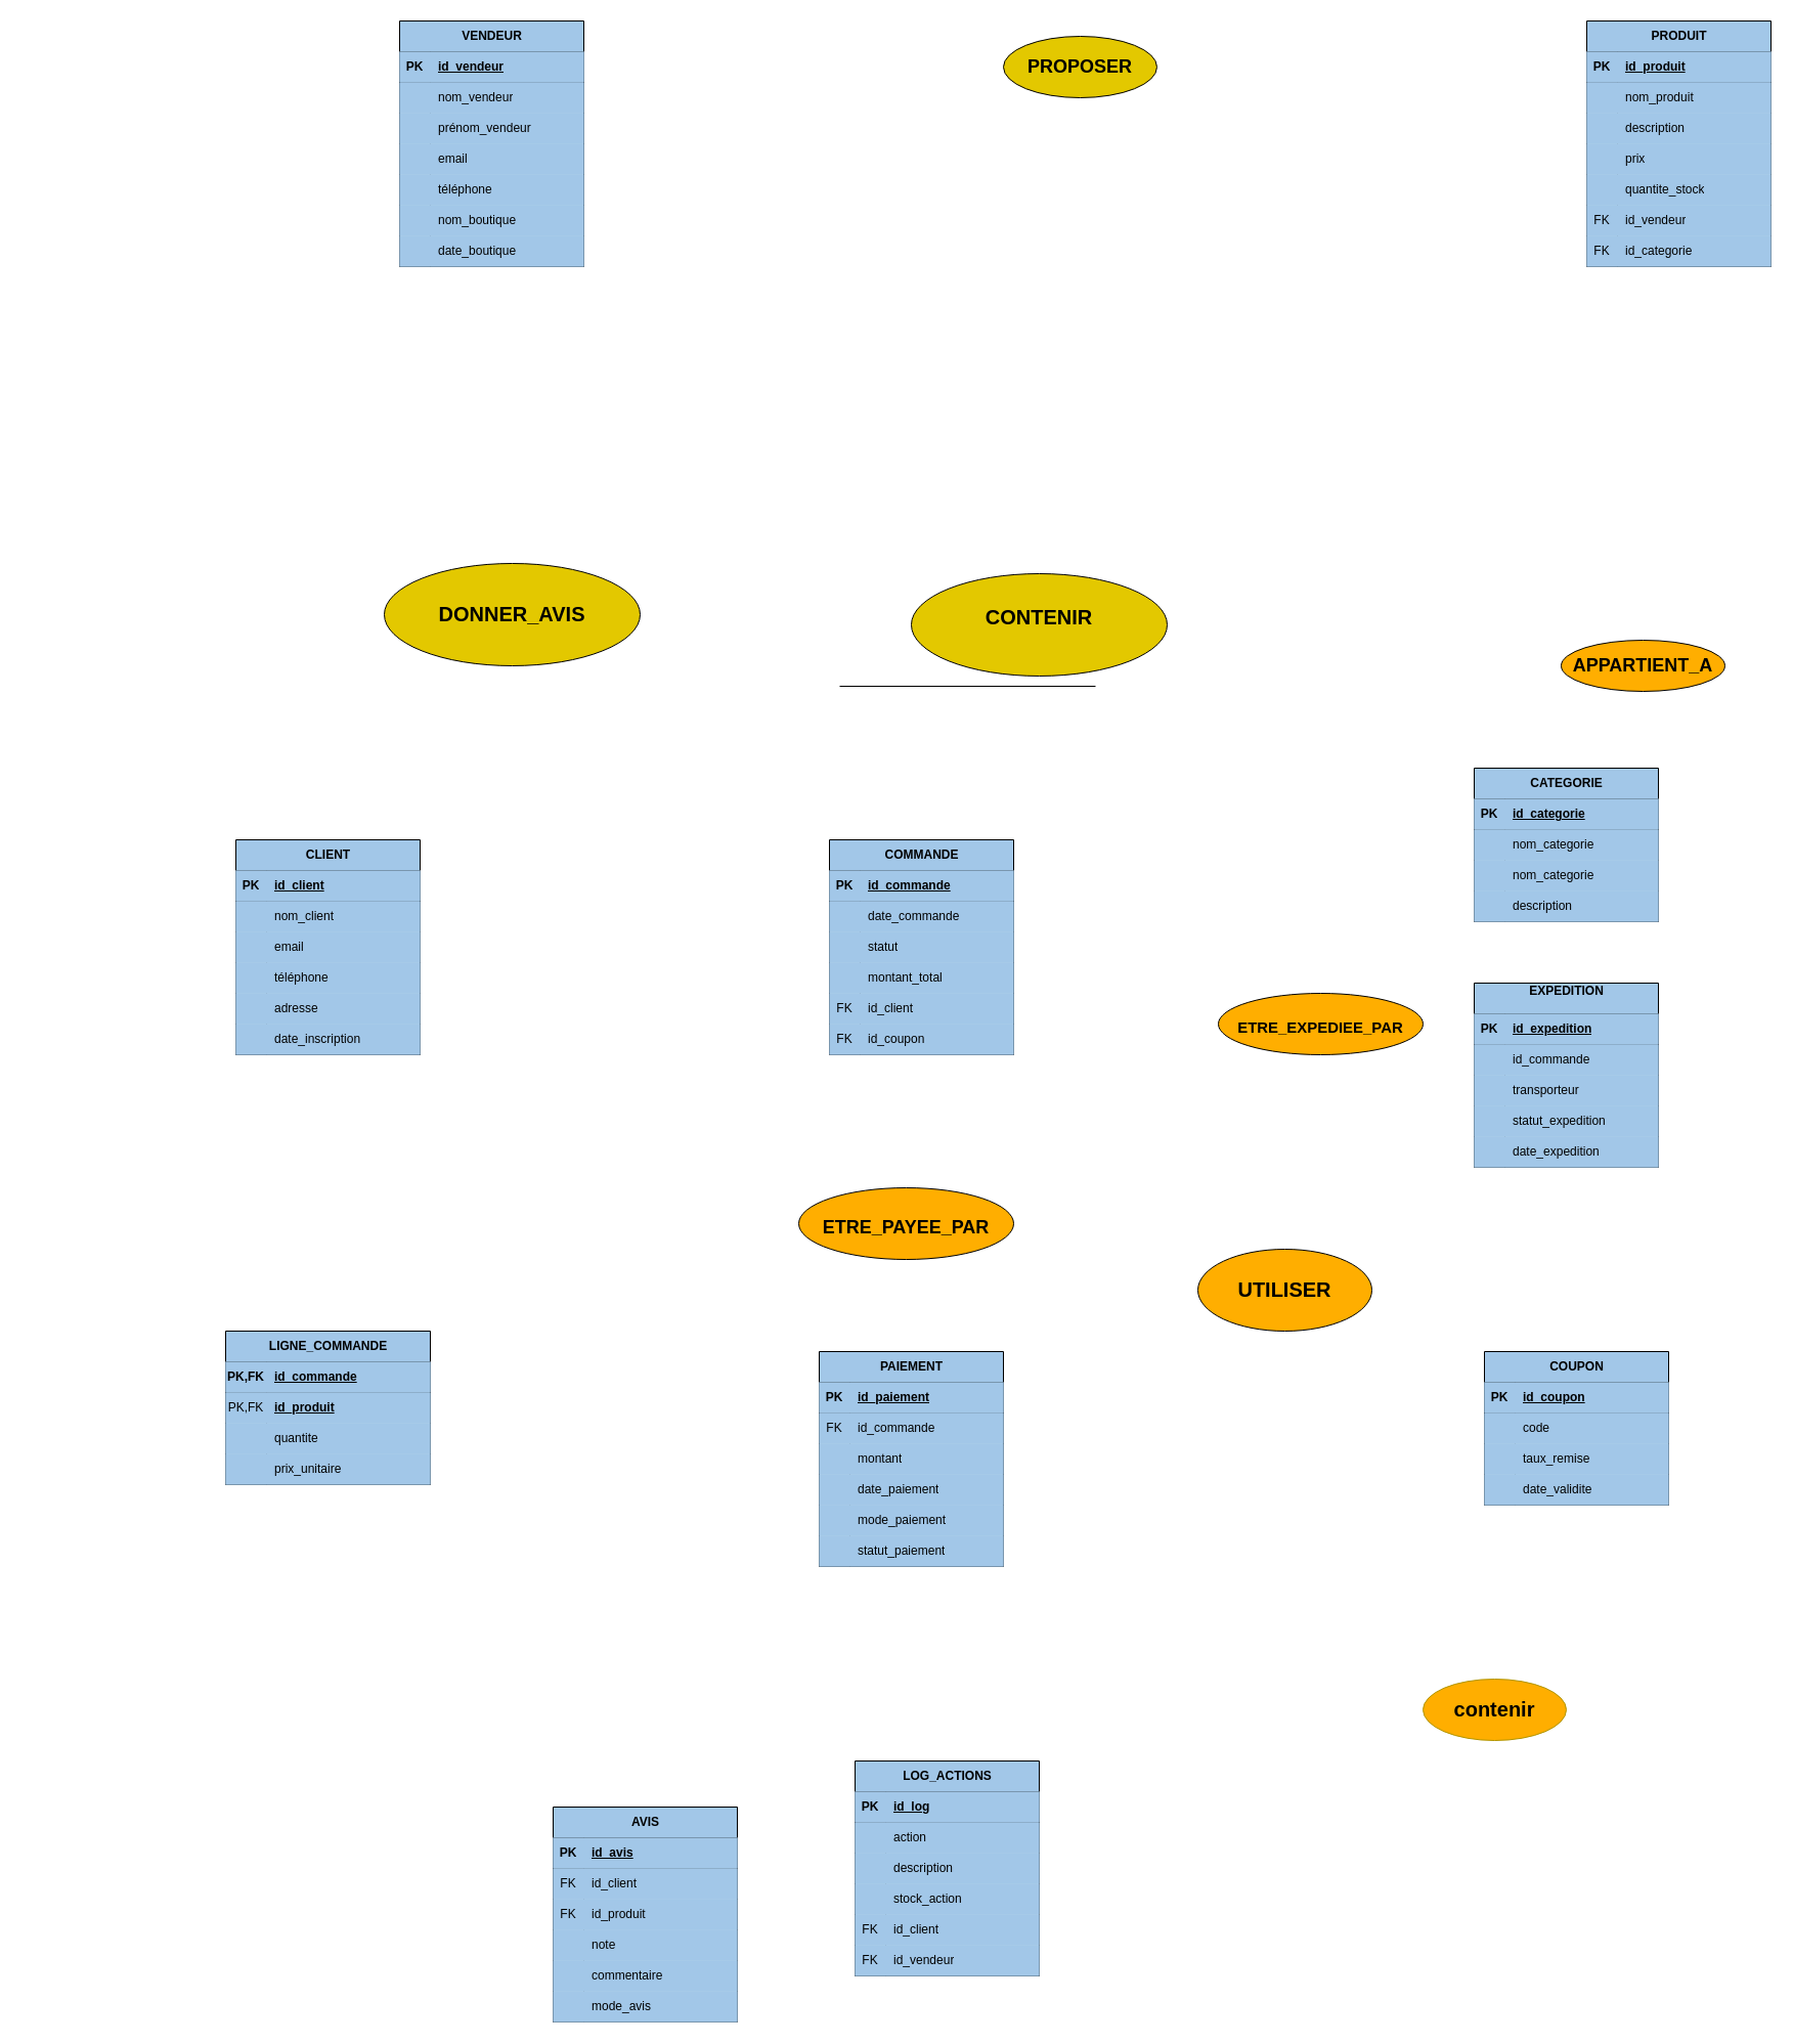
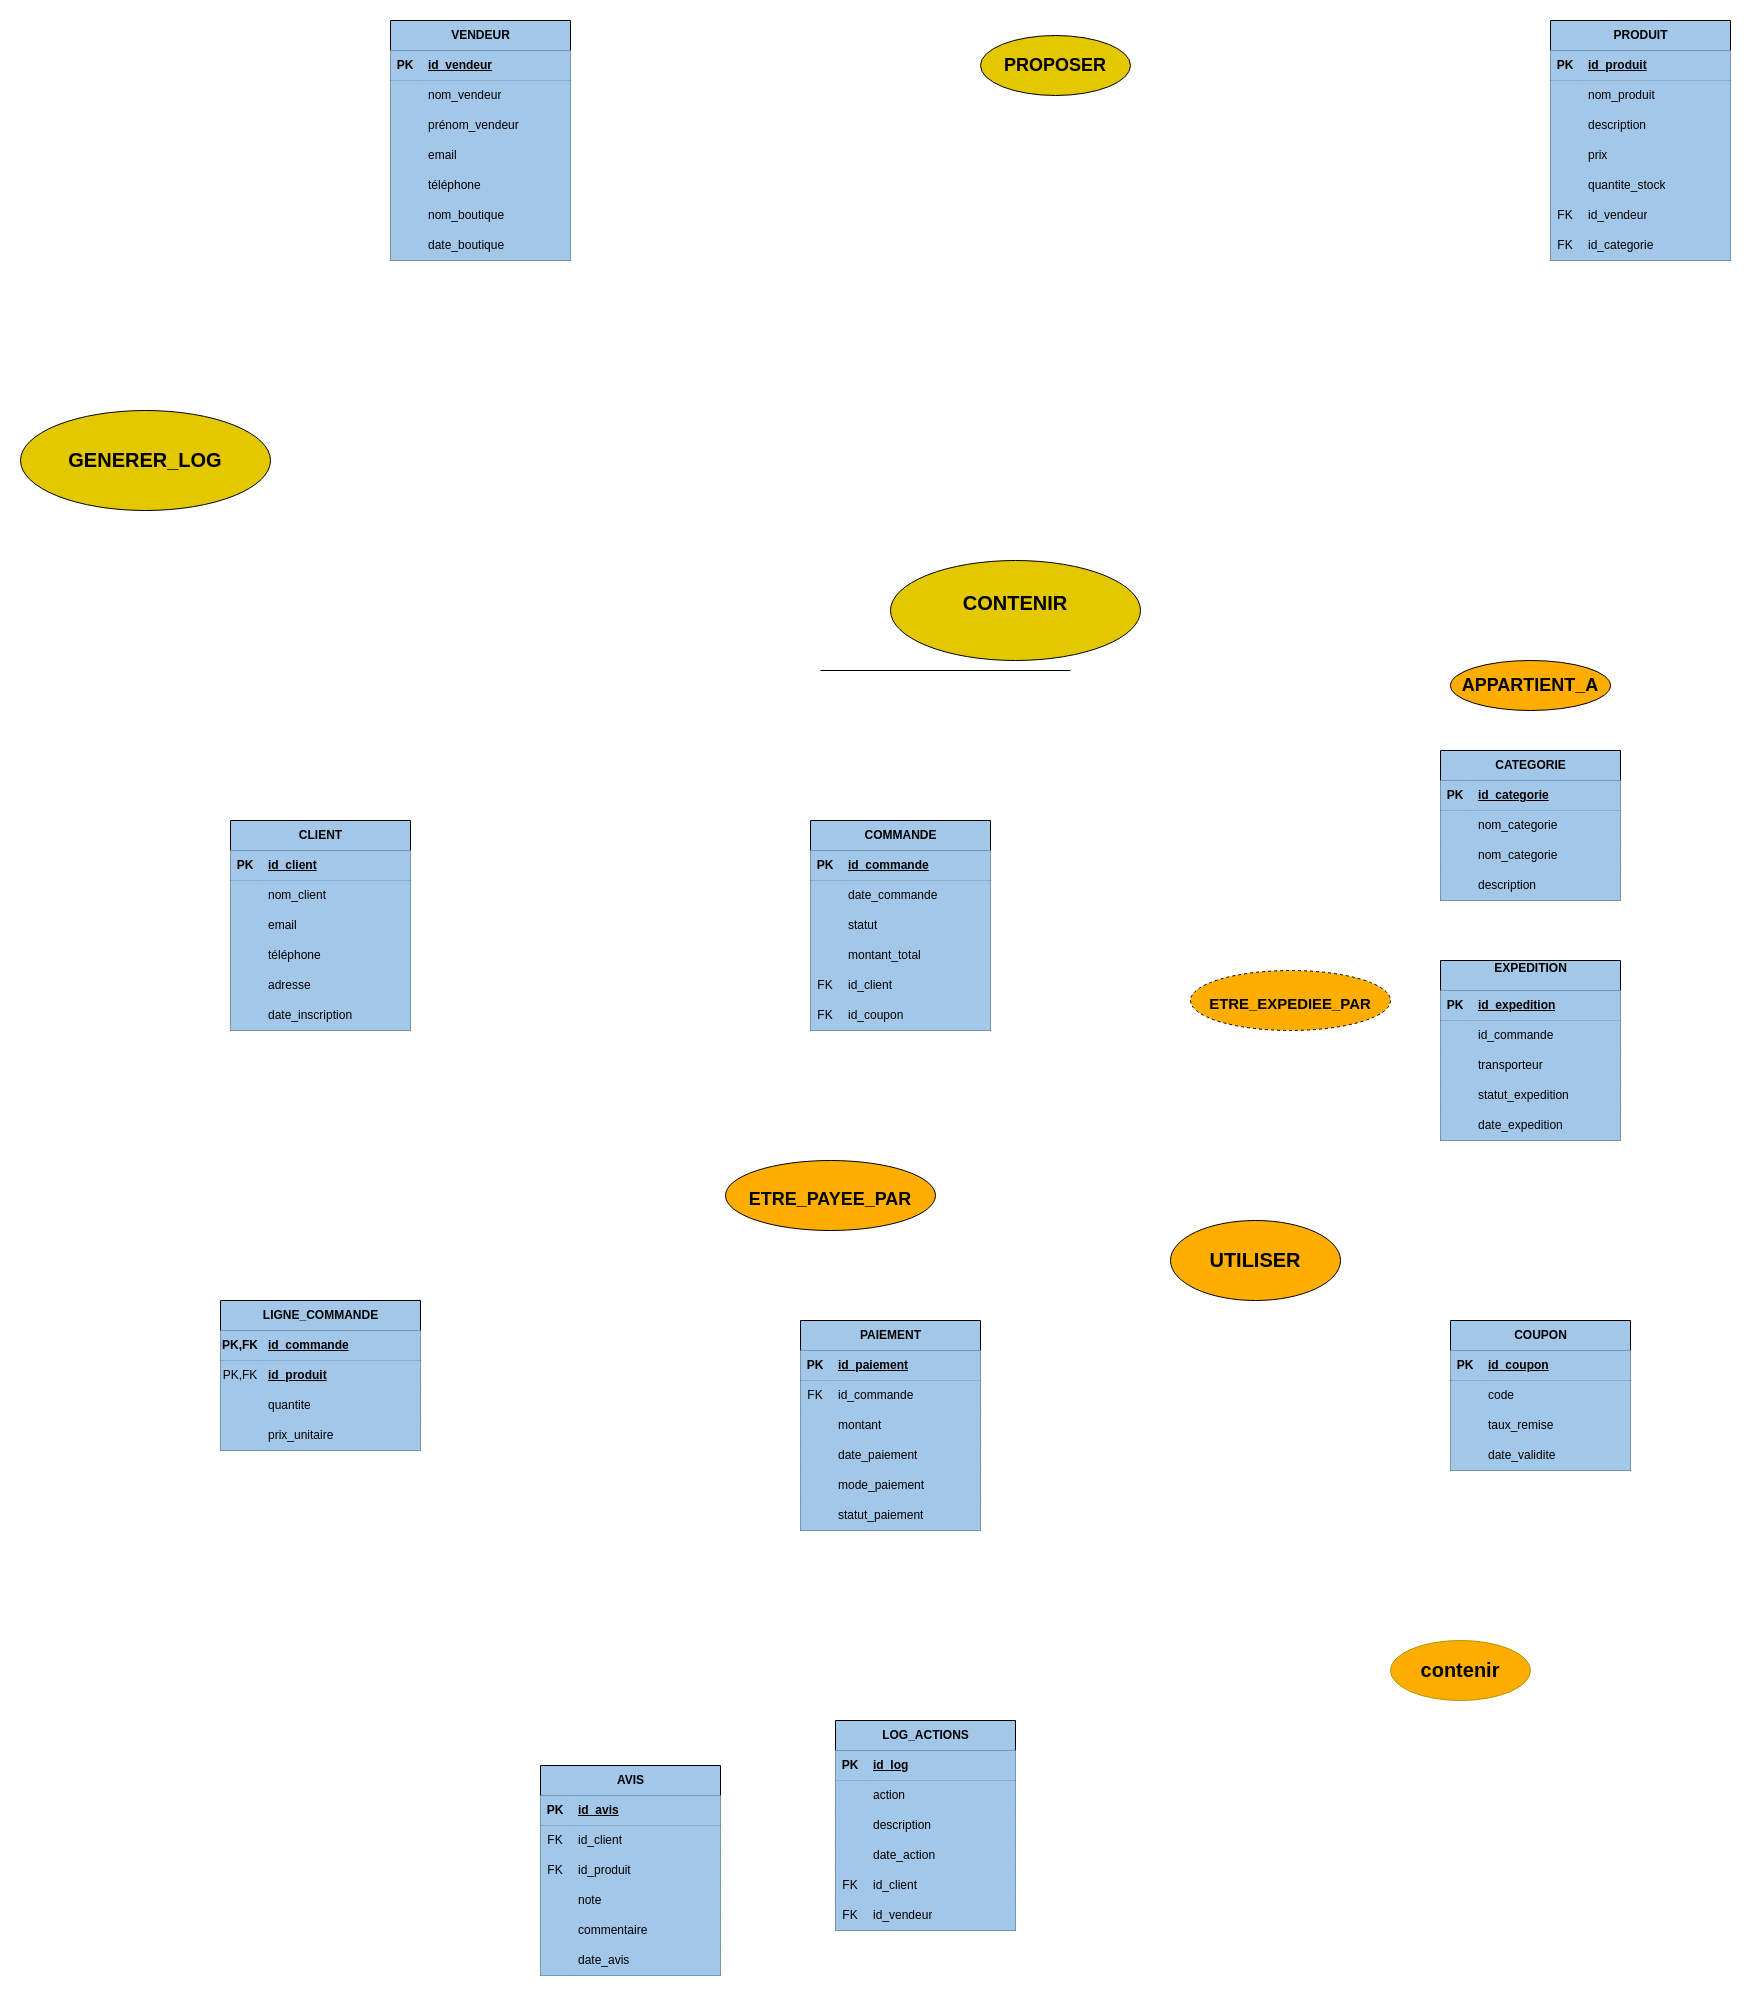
+ <mxCell id="205" value="&lt;h2&gt;&lt;font style=&quot;color: rgb(0, 0, 0); font-size: 20px;&quot;&gt;GENERER_LOG&lt;/font&gt;&lt;/h2&gt;" style="ellipse;whiteSpace=wrap;html=1;align=center;fillColor=light-dark(#E3C800,#FFAE00);fontColor=#000000;strokeColor=#000000;" parent="1" vertex="1"><mxGeometry x="20" y="410" width="250" height="100" as="geometry" /></mxCell>
- <mxCell id="204" value="&lt;h2&gt;&lt;font style=&quot;font-size: 20px;&quot;&gt;DONNER_AVIS&lt;/font&gt;&lt;/h2&gt;" style="ellipse;whiteSpace=wrap;html=1;align=center;fillColor=light-dark(#E3C800,#FFAE00);fontColor=#000000;strokeColor=#000000;" parent="1" vertex="1"><mxGeometry x="375" y="550" width="250" height="100" as="geometry" /></mxCell>
- <mxCell id="197" value="&lt;h2&gt;APPARTIENT_A&lt;/h2&gt;" style="ellipse;whiteSpace=wrap;html=1;align=center;fillColor=#FFAE00;fontColor=#000000;strokeColor=#000000;" parent="1" vertex="1"><mxGeometry x="1525" y="625" width="160" height="50" as="geometry" /></mxCell>
+ <mxCell id="197" value="&lt;h2&gt;APPARTIENT_A&lt;/h2&gt;" style="ellipse;whiteSpace=wrap;html=1;align=center;fillColor=#FFAE00;fontColor=#000000;strokeColor=#000000;" parent="1" vertex="1"><mxGeometry x="1450" y="660" width="160" height="50" as="geometry" /></mxCell>
- <mxCell id="202" value="&lt;h2&gt;&lt;table&gt;&lt;tbody&gt;&lt;tr&gt;&lt;td data-start=&quot;3071&quot; data-end=&quot;3075&quot; data-col-size=&quot;sm&quot;&gt;&lt;/td&gt;&lt;/tr&gt;&lt;/tbody&gt;&lt;/table&gt;&lt;table&gt;&lt;tbody&gt;&lt;tr&gt;&lt;td data-col-size=&quot;sm&quot; data-start=&quot;3075&quot; data-end=&quot;3099&quot;&gt;&lt;h5&gt;&lt;strong data-start=&quot;3077&quot; data-end=&quot;3098&quot;&gt;ETRE_EXPEDIEE_PAR&lt;/strong&gt;&lt;/h5&gt;&lt;/td&gt;&lt;/tr&gt;&lt;/tbody&gt;&lt;/table&gt;&lt;/h2&gt;" style="ellipse;whiteSpace=wrap;html=1;align=center;fillColor=#FFAE00;fontColor=#000000;strokeColor=#000000;" parent="1" vertex="1"><mxGeometry x="1190" y="970" width="200" height="60" as="geometry" /></mxCell>
+ <mxCell id="202" value="&lt;h2&gt;&lt;table&gt;&lt;tbody&gt;&lt;tr&gt;&lt;td data-start=&quot;3071&quot; data-end=&quot;3075&quot; data-col-size=&quot;sm&quot;&gt;&lt;/td&gt;&lt;/tr&gt;&lt;/tbody&gt;&lt;/table&gt;&lt;table&gt;&lt;tbody&gt;&lt;tr&gt;&lt;td data-col-size=&quot;sm&quot; data-start=&quot;3075&quot; data-end=&quot;3099&quot;&gt;&lt;h5&gt;&lt;strong data-start=&quot;3077&quot; data-end=&quot;3098&quot;&gt;ETRE_EXPEDIEE_PAR&lt;/strong&gt;&lt;/h5&gt;&lt;/td&gt;&lt;/tr&gt;&lt;/tbody&gt;&lt;/table&gt;&lt;/h2&gt;" style="ellipse;whiteSpace=wrap;html=1;align=center;fillColor=#FFAE00;fontColor=#000000;strokeColor=#000000;dashed=1;" parent="1" vertex="1"><mxGeometry x="1190" y="970" width="200" height="60" as="geometry" /></mxCell>
- <mxCell id="198" value="&lt;br&gt;&lt;div&gt;&lt;table&gt;&lt;tbody&gt;&lt;tr&gt;&lt;td data-start=&quot;2751&quot; data-end=&quot;2772&quot; data-col-size=&quot;sm&quot;&gt;&lt;h2&gt;&lt;strong data-start=&quot;2753&quot; data-end=&quot;2771&quot;&gt;ETRE_PAYEE_PAR&lt;/strong&gt;&lt;/h2&gt;&lt;/td&gt;&lt;/tr&gt;&lt;/tbody&gt;&lt;/table&gt;&lt;table&gt;&lt;tbody&gt;&lt;tr&gt;&lt;td data-col-size=&quot;sm&quot; data-start=&quot;2772&quot; data-end=&quot;2794&quot;&gt;&lt;/td&gt;&lt;/tr&gt;&lt;/tbody&gt;&lt;/table&gt;&lt;/div&gt;" style="ellipse;whiteSpace=wrap;html=1;align=center;fillColor=#FFAE00;fontColor=#000000;strokeColor=#000000;" parent="1" vertex="1"><mxGeometry x="780" y="1160" width="210" height="70" as="geometry" /></mxCell>
+ <mxCell id="198" value="&lt;br&gt;&lt;div&gt;&lt;table&gt;&lt;tbody&gt;&lt;tr&gt;&lt;td data-start=&quot;2751&quot; data-end=&quot;2772&quot; data-col-size=&quot;sm&quot;&gt;&lt;h2&gt;&lt;strong data-start=&quot;2753&quot; data-end=&quot;2771&quot;&gt;ETRE_PAYEE_PAR&lt;/strong&gt;&lt;/h2&gt;&lt;/td&gt;&lt;/tr&gt;&lt;/tbody&gt;&lt;/table&gt;&lt;table&gt;&lt;tbody&gt;&lt;tr&gt;&lt;td data-col-size=&quot;sm&quot; data-start=&quot;2772&quot; data-end=&quot;2794&quot;&gt;&lt;/td&gt;&lt;/tr&gt;&lt;/tbody&gt;&lt;/table&gt;&lt;/div&gt;" style="ellipse;whiteSpace=wrap;html=1;align=center;fillColor=#FFAE00;fontColor=#000000;strokeColor=#000000;" parent="1" vertex="1"><mxGeometry x="725" y="1160" width="210" height="70" as="geometry" /></mxCell>
- <mxCell id="189" value="stock_action" style="shape=partialRectangle;connectable=0;fillColor=#A2C7E8;top=0;left=0;bottom=0;right=0;align=left;spacingLeft=6;overflow=hidden;whiteSpace=wrap;html=1;fontColor=#000000;" parent="187" vertex="1"><mxGeometry x="30" width="150" height="30" as="geometry"><mxRectangle width="150" height="30" as="alternateBounds" /></mxGeometry></mxCell>
+ <mxCell id="189" value="date_action" style="shape=partialRectangle;connectable=0;fillColor=#A2C7E8;top=0;left=0;bottom=0;right=0;align=left;spacingLeft=6;overflow=hidden;whiteSpace=wrap;html=1;fontColor=#000000;" parent="187" vertex="1"><mxGeometry x="30" width="150" height="30" as="geometry"><mxRectangle width="150" height="30" as="alternateBounds" /></mxGeometry></mxCell>
- <mxCell id="176" value="mode_avis" style="shape=partialRectangle;connectable=0;fillColor=#A2C7E8;top=0;left=0;bottom=0;right=0;align=left;spacingLeft=6;overflow=hidden;whiteSpace=wrap;html=1;fontColor=#000000;" parent="174" vertex="1"><mxGeometry x="30" width="150" height="30" as="geometry"><mxRectangle width="150" height="30" as="alternateBounds" /></mxGeometry></mxCell>
+ <mxCell id="176" value="date_avis" style="shape=partialRectangle;connectable=0;fillColor=#A2C7E8;top=0;left=0;bottom=0;right=0;align=left;spacingLeft=6;overflow=hidden;whiteSpace=wrap;html=1;fontColor=#000000;" parent="174" vertex="1"><mxGeometry x="30" width="150" height="30" as="geometry"><mxRectangle width="150" height="30" as="alternateBounds" /></mxGeometry></mxCell>
